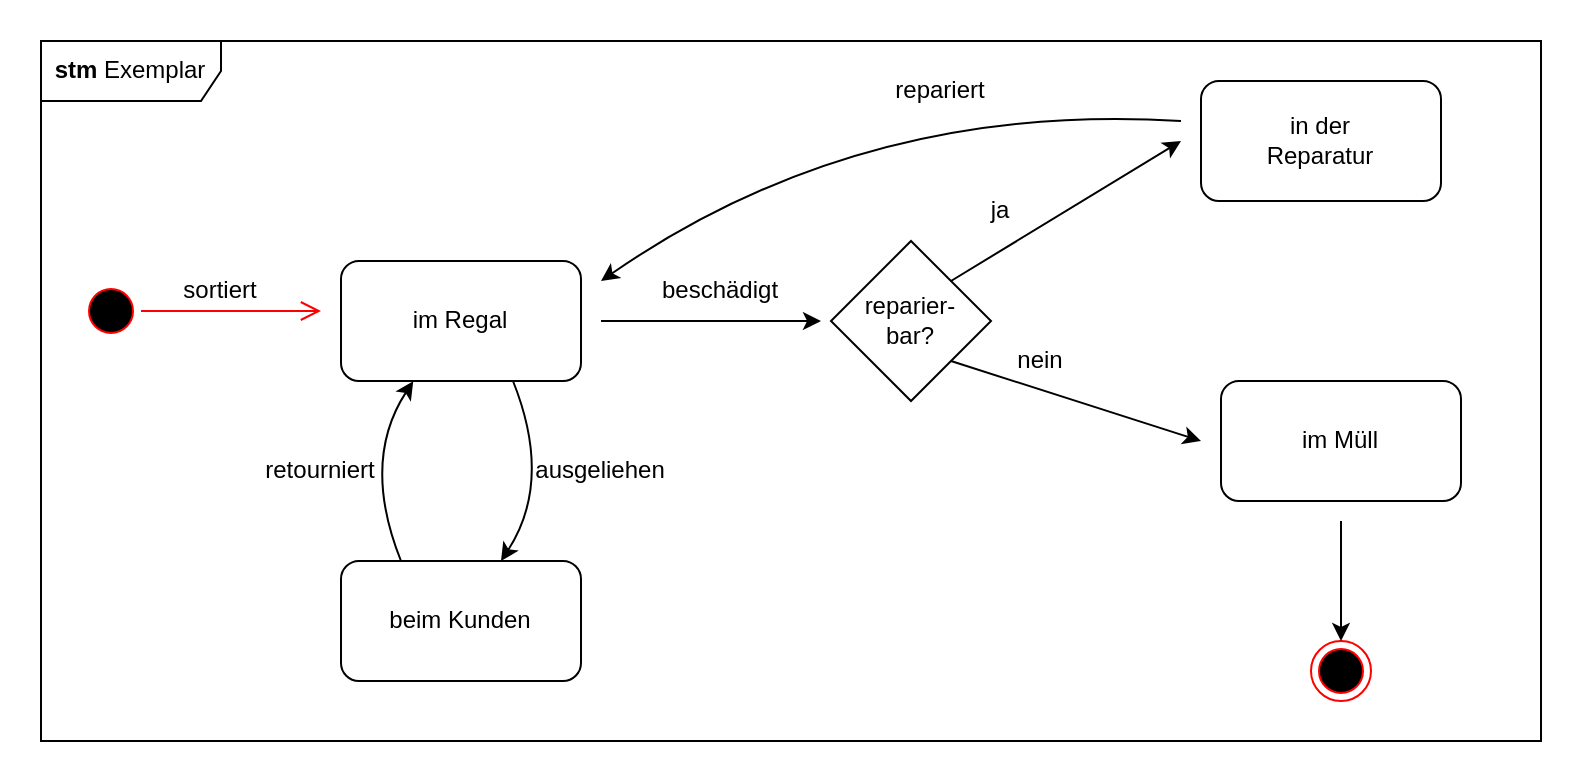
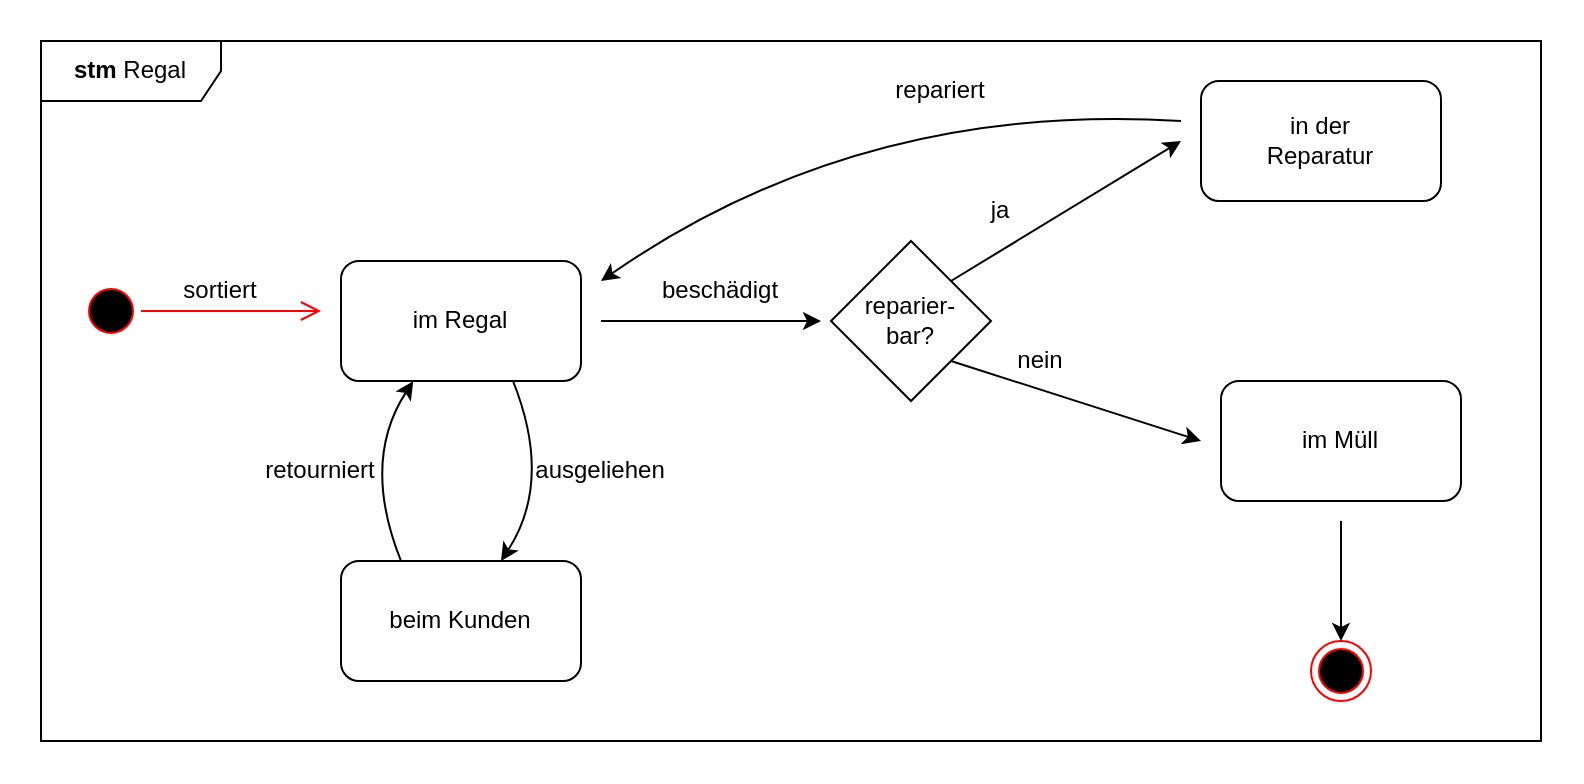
- <mxCell id="24" value="&lt;b&gt;stm&lt;/b&gt; Exemplar" style="shape=umlFrame;whiteSpace=wrap;html=1;pointerEvents=0;width=90;height=30;" vertex="1" parent="1"><mxGeometry x="20" y="20" width="750" height="350" as="geometry" /></mxCell>
+ <mxCell id="24" value="&lt;b&gt;stm&lt;/b&gt; Regal" style="shape=umlFrame;whiteSpace=wrap;html=1;pointerEvents=0;width=90;height=30;" vertex="1" parent="1"><mxGeometry x="20" y="20" width="750" height="350" as="geometry" /></mxCell>
